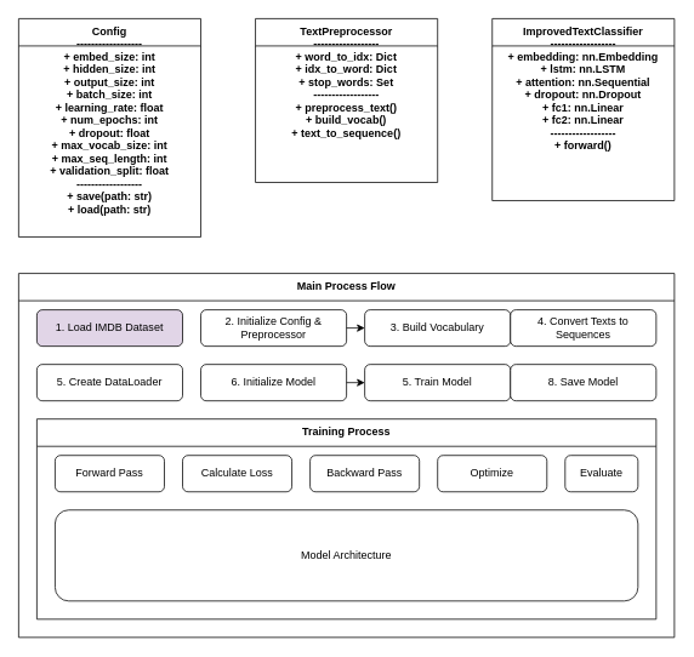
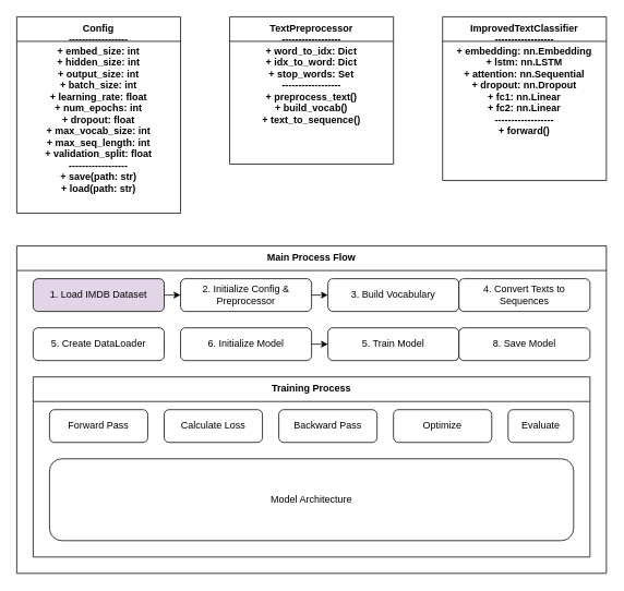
+ <mxCell id="21" value="" style="endArrow=classic;html=1;exitX=1;exitY=0.5;entryX=0;entryY=0.5;" parent="1" source="6" target="7" edge="1"><mxGeometry width="50" height="50" relative="1" as="geometry" /></mxCell>
